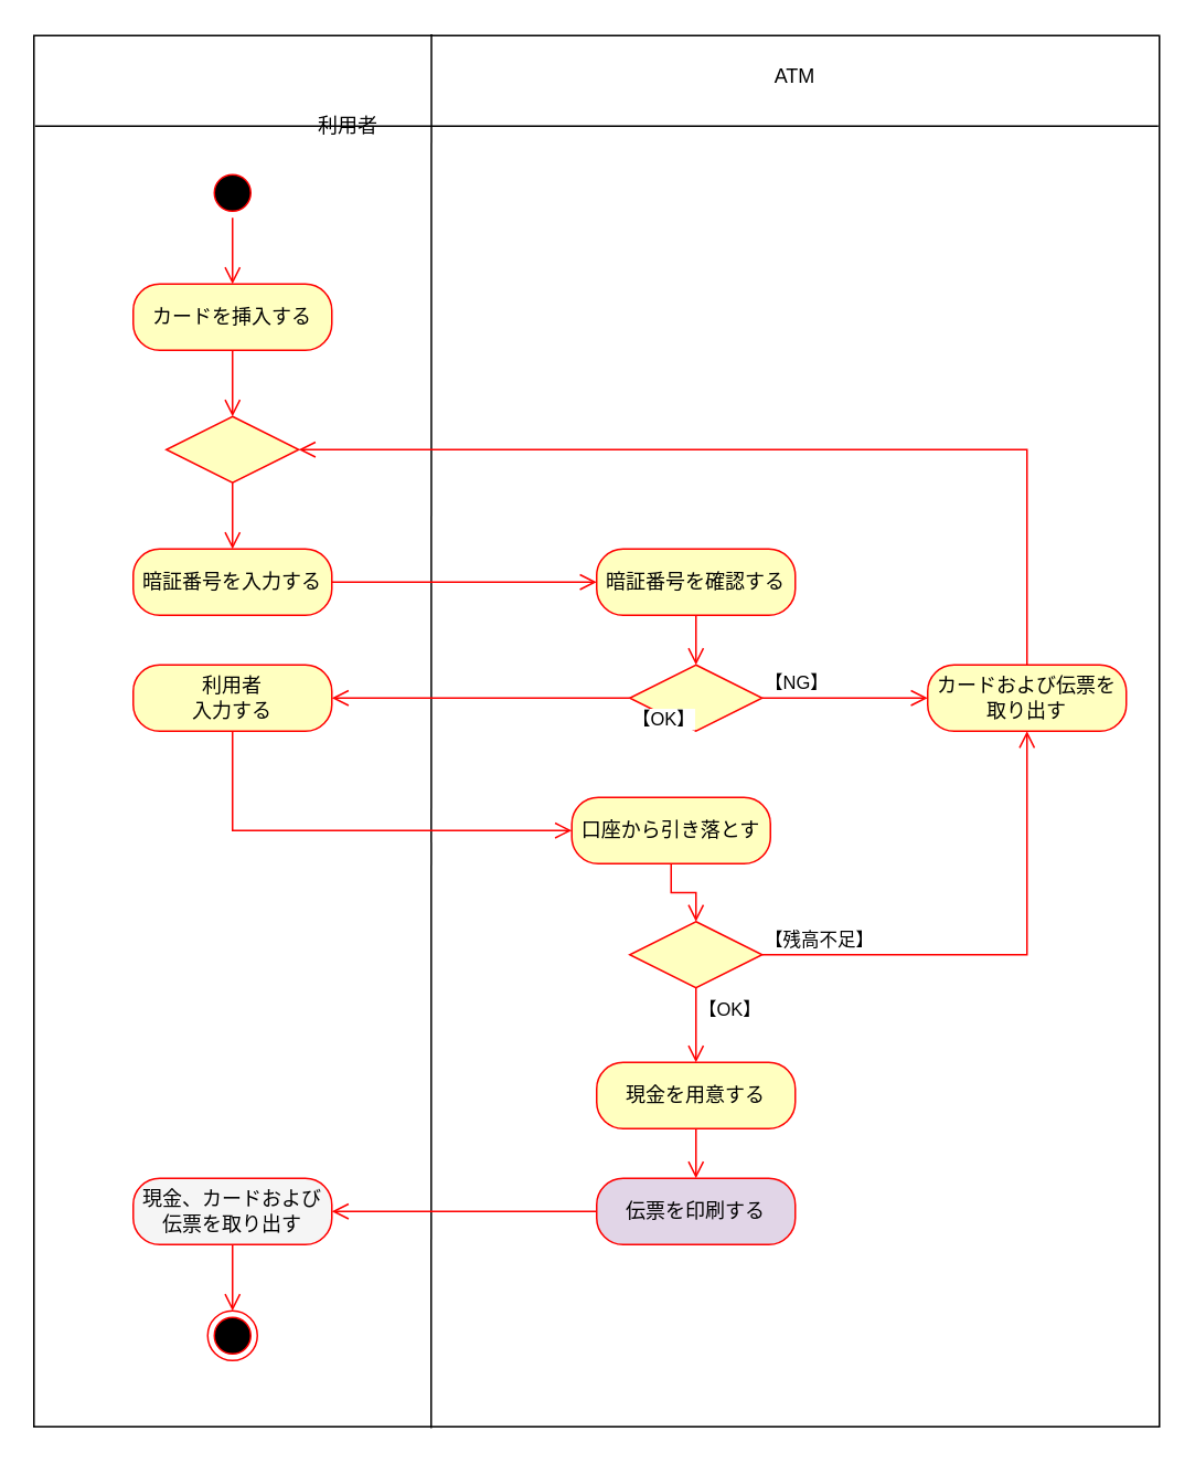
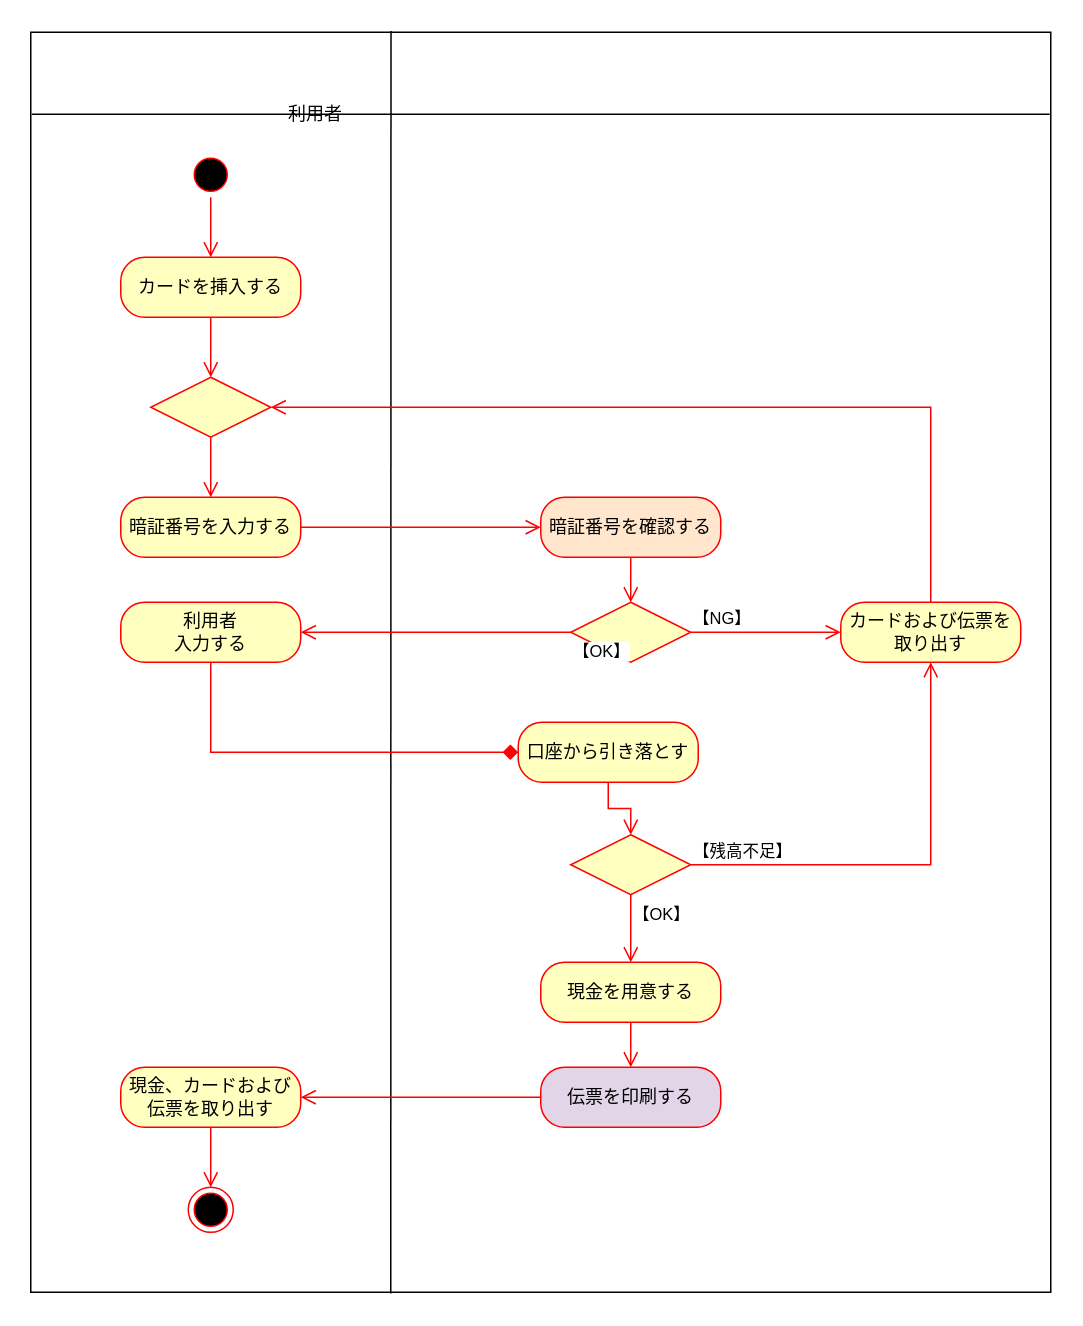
- <mxCell id="35" value="ATM" style="text;html=1;strokeColor=none;fillColor=none;align=center;verticalAlign=middle;whiteSpace=wrap;rounded=0;" vertex="1" parent="1"><mxGeometry x="450" y="31" width="60" height="30" as="geometry" /></mxCell>
- <mxCell id="11" value="暗証番号を確認する" style="rounded=1;whiteSpace=wrap;html=1;arcSize=40;fontColor=#000000;fillColor=#ffffc0;strokeColor=#ff0000;" vertex="1" parent="1"><mxGeometry x="360" y="331" width="120" height="40" as="geometry" /></mxCell>
+ <mxCell id="11" value="暗証番号を確認する" style="rounded=1;whiteSpace=wrap;html=1;arcSize=40;fontColor=#000000;fillColor=#ffe6cc;strokeColor=#ff0000;" vertex="1" parent="1"><mxGeometry x="360" y="331" width="120" height="40" as="geometry" /></mxCell>
- <mxCell id="19" value="" style="edgeStyle=orthogonalEdgeStyle;html=1;verticalAlign=bottom;endArrow=open;endSize=8;strokeColor=#ff0000;rounded=0;entryX=0;entryY=0.5;entryDx=0;entryDy=0;" edge="1" source="16" parent="1" target="20"><mxGeometry relative="1" as="geometry"><mxPoint x="280" y="541" as="targetPoint" /><Array as="points"><mxPoint x="140" y="501" /></Array></mxGeometry></mxCell>
+ <mxCell id="19" value="" style="edgeStyle=orthogonalEdgeStyle;html=1;verticalAlign=bottom;endArrow=diamond;endSize=8;strokeColor=#ff0000;rounded=0;entryX=0;entryY=0.5;entryDx=0;entryDy=0;" edge="1" source="16" parent="1" target="20"><mxGeometry relative="1" as="geometry"><mxPoint x="280" y="541" as="targetPoint" /><Array as="points"><mxPoint x="140" y="501" /></Array></mxGeometry></mxCell>
- <mxCell id="30" value="現金、カードおよび伝票を取り出す" style="rounded=1;whiteSpace=wrap;html=1;arcSize=40;fontColor=#000000;fillColor=#f5f5f5;strokeColor=#ff0000;" vertex="1" parent="1"><mxGeometry x="80" y="711" width="120" height="40" as="geometry" /></mxCell>
+ <mxCell id="30" value="現金、カードおよび伝票を取り出す" style="rounded=1;whiteSpace=wrap;html=1;arcSize=40;fontColor=#000000;fillColor=#ffffc0;strokeColor=#ff0000;" vertex="1" parent="1"><mxGeometry x="80" y="711" width="120" height="40" as="geometry" /></mxCell>
